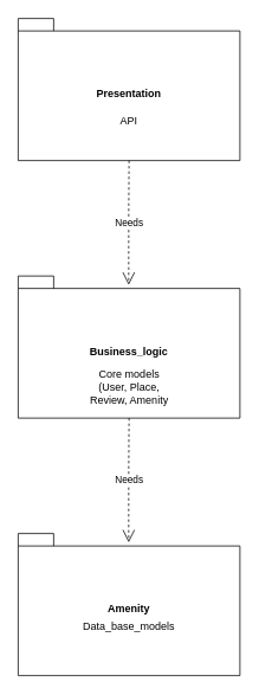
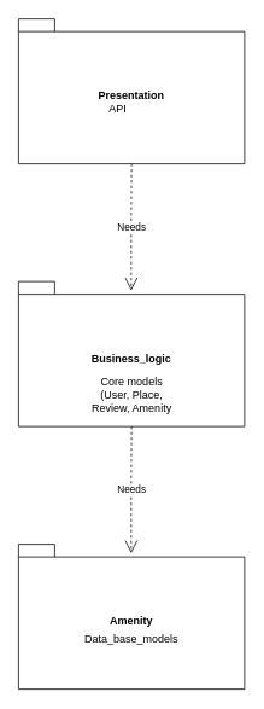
- <mxCell id="8" value="&lt;span style=&quot;font-weight: normal;&quot;&gt;API&lt;/span&gt;" style="text;html=1;align=center;verticalAlign=middle;whiteSpace=wrap;rounded=0;fontFamily=Helvetica;fontSize=12;fontColor=default;fontStyle=1;" vertex="1" parent="1"><mxGeometry x="115" y="120" width="60" height="30" as="geometry" /></mxCell>
+ <mxCell id="8" value="&lt;span style=&quot;font-weight: normal;&quot;&gt;API&lt;/span&gt;" style="text;html=1;align=center;verticalAlign=middle;whiteSpace=wrap;rounded=0;fontFamily=Helvetica;fontSize=12;fontColor=default;fontStyle=1;" vertex="1" parent="1"><mxGeometry x="100" y="105" width="60" height="30" as="geometry" /></mxCell>
